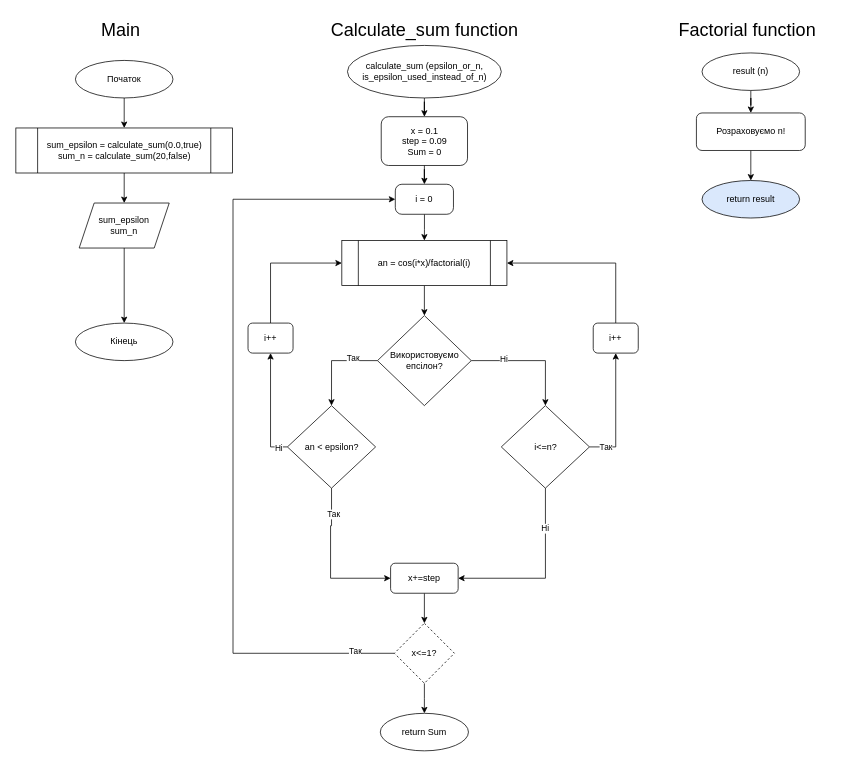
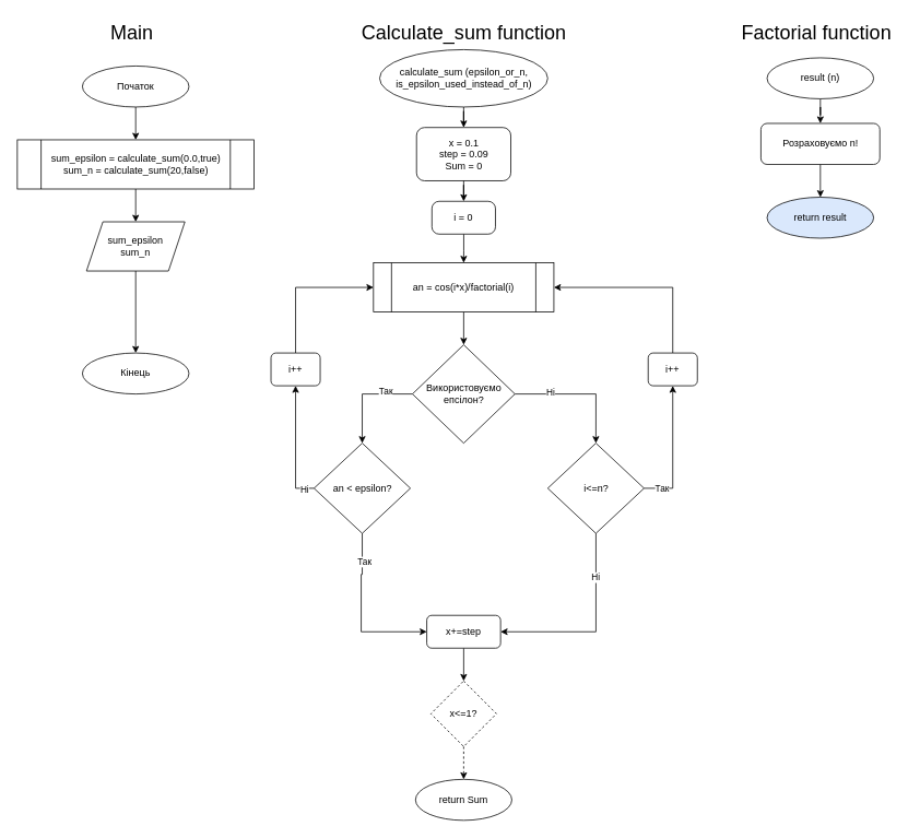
- <mxCell id="37" style="edgeStyle=orthogonalEdgeStyle;rounded=0;orthogonalLoop=1;jettySize=auto;html=1;entryX=0;entryY=0.5;entryDx=0;entryDy=0;" edge="1" parent="1" source="40" target="42"><mxGeometry relative="1" as="geometry"><Array as="points"><mxPoint x="310" y="870" /><mxPoint x="310" y="265" /></Array></mxGeometry></mxCell>
- <mxCell id="38" value="Так" style="edgeLabel;html=1;align=center;verticalAlign=middle;resizable=0;points=[];" vertex="1" connectable="0" parent="37"><mxGeometry x="-0.897" y="-4" relative="1" as="geometry"><mxPoint as="offset" /></mxGeometry></mxCell>
- <mxCell id="39" value="" style="edgeStyle=orthogonalEdgeStyle;rounded=0;orthogonalLoop=1;jettySize=auto;html=1;" edge="1" parent="1" source="40" target="50"><mxGeometry relative="1" as="geometry" /></mxCell>
+ <mxCell id="39" value="" style="edgeStyle=orthogonalEdgeStyle;rounded=0;orthogonalLoop=1;jettySize=auto;html=1;dashed=1;" edge="1" parent="1" source="40" target="50"><mxGeometry relative="1" as="geometry" /></mxCell>
